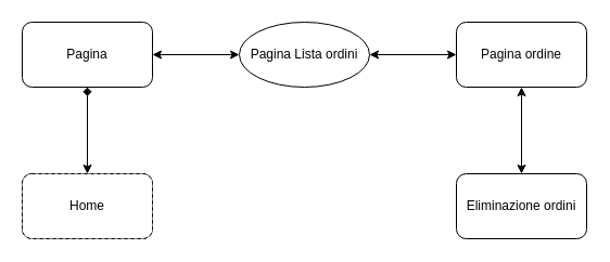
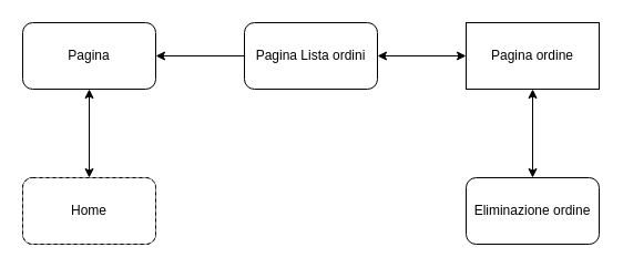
- <mxCell id="7" value="" style="endArrow=classic;startArrow=classic;html=1;entryX=0;entryY=0.5;entryDx=0;entryDy=0;exitX=1;exitY=0.5;exitDx=0;exitDy=0;" parent="1" source="4" target="5" edge="1"><mxGeometry width="50" height="50" relative="1" as="geometry"><mxPoint x="-130" y="200" as="sourcePoint" /><mxPoint x="-80" y="150" as="targetPoint" /></mxGeometry></mxCell>
+ <mxCell id="7" value="" style="endArrow=none;startArrow=classic;html=1;entryX=0;entryY=0.5;entryDx=0;entryDy=0;exitX=1;exitY=0.5;exitDx=0;exitDy=0;" parent="1" source="4" target="5" edge="1"><mxGeometry width="50" height="50" relative="1" as="geometry"><mxPoint x="-130" y="200" as="sourcePoint" /><mxPoint x="-80" y="150" as="targetPoint" /></mxGeometry></mxCell>
- <mxCell id="5" value="Pagina Lista ordini" style="ellipse;whiteSpace=wrap;html=1;" parent="1" vertex="1"><mxGeometry x="220" y="20" width="120" height="60" as="geometry" /></mxCell>
+ <mxCell id="5" value="Pagina Lista ordini" style="whiteSpace=wrap;html=1;rounded=1;" parent="1" vertex="1"><mxGeometry x="220" y="20" width="120" height="60" as="geometry" /></mxCell>
- <mxCell id="8" value="Pagina ordine" style="whiteSpace=wrap;html=1;rounded=1;" parent="1" vertex="1"><mxGeometry x="420" y="20" width="120" height="60" as="geometry" /></mxCell>
+ <mxCell id="8" value="Pagina ordine" style="whiteSpace=wrap;html=1;rounded=0;" parent="1" vertex="1"><mxGeometry x="420" y="20" width="120" height="60" as="geometry" /></mxCell>
- <mxCell id="6" value="" style="endArrow=diamond;startArrow=classic;html=1;entryX=0.5;entryY=1;entryDx=0;entryDy=0;exitX=0.5;exitY=0;exitDx=0;exitDy=0;" parent="1" source="3" target="4" edge="1"><mxGeometry width="50" height="50" relative="1" as="geometry"><mxPoint x="60" y="210" as="sourcePoint" /><mxPoint x="110" y="160" as="targetPoint" /></mxGeometry></mxCell>
+ <mxCell id="6" value="" style="endArrow=classic;startArrow=classic;html=1;entryX=0.5;entryY=1;entryDx=0;entryDy=0;exitX=0.5;exitY=0;exitDx=0;exitDy=0;" parent="1" source="3" target="4" edge="1"><mxGeometry width="50" height="50" relative="1" as="geometry"><mxPoint x="60" y="210" as="sourcePoint" /><mxPoint x="110" y="160" as="targetPoint" /></mxGeometry></mxCell>
- <mxCell id="9" value="Eliminazione ordini" style="whiteSpace=wrap;html=1;rounded=1;" vertex="1" parent="1"><mxGeometry x="420" y="160" width="120" height="60" as="geometry" /></mxCell>
+ <mxCell id="9" value="Eliminazione ordine" style="whiteSpace=wrap;html=1;rounded=1;" vertex="1" parent="1"><mxGeometry x="420" y="160" width="120" height="60" as="geometry" /></mxCell>
